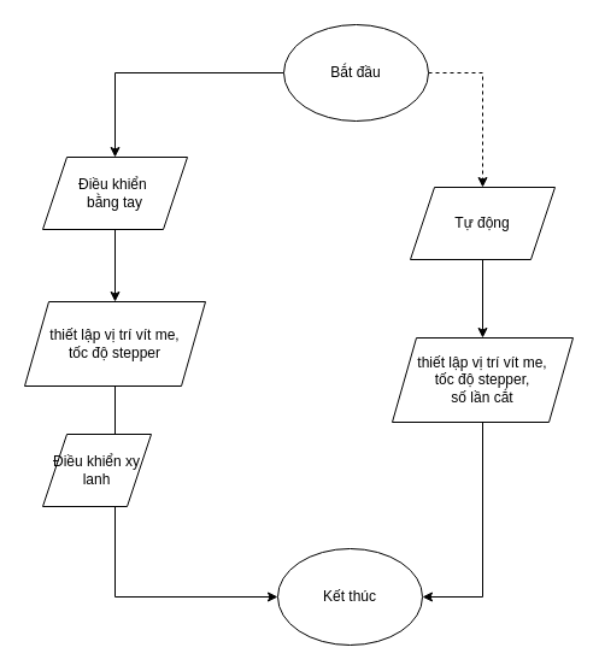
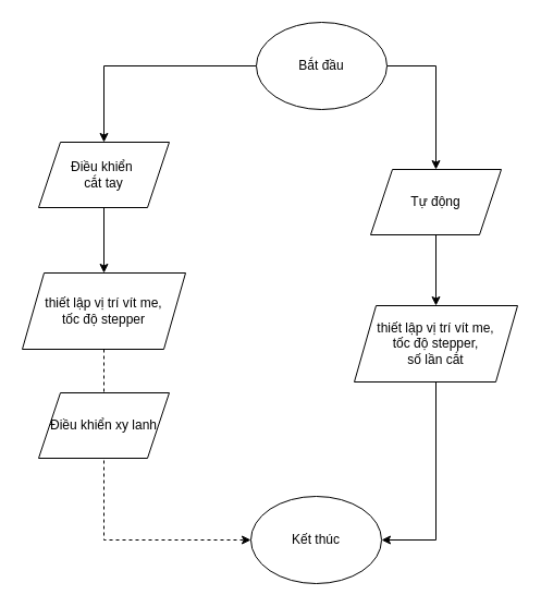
- <mxCell id="3" style="edgeStyle=orthogonalEdgeStyle;rounded=0;orthogonalLoop=1;jettySize=auto;html=1;exitX=1;exitY=0.5;exitDx=0;exitDy=0;dashed=1;" edge="1" parent="1" source="4" target="8"><mxGeometry relative="1" as="geometry" /></mxCell>
+ <mxCell id="3" style="edgeStyle=orthogonalEdgeStyle;rounded=0;orthogonalLoop=1;jettySize=auto;html=1;exitX=1;exitY=0.5;exitDx=0;exitDy=0;" edge="1" parent="1" source="4" target="8"><mxGeometry relative="1" as="geometry" /></mxCell>
- <mxCell id="10" value="Điều khiển&amp;nbsp;&lt;br&gt;bằng tay" style="shape=parallelogram;perimeter=parallelogramPerimeter;whiteSpace=wrap;html=1;fixedSize=1;" vertex="1" parent="1"><mxGeometry x="35" y="130" width="120" height="60" as="geometry" /></mxCell>
+ <mxCell id="10" value="Điều khiển&amp;nbsp;&lt;br&gt;cắt tay" style="shape=parallelogram;perimeter=parallelogramPerimeter;whiteSpace=wrap;html=1;fixedSize=1;" vertex="1" parent="1"><mxGeometry x="35" y="130" width="120" height="60" as="geometry" /></mxCell>
- <mxCell id="14" value="Điều khiển xy lanh" style="shape=parallelogram;perimeter=parallelogramPerimeter;whiteSpace=wrap;html=1;fixedSize=1;" vertex="1" parent="1"><mxGeometry x="35" y="360" width="90" height="60" as="geometry" /></mxCell>
+ <mxCell id="14" value="Điều khiển xy lanh" style="shape=parallelogram;perimeter=parallelogramPerimeter;whiteSpace=wrap;html=1;fixedSize=1;" vertex="1" parent="1"><mxGeometry x="35" y="360" width="120" height="60" as="geometry" /></mxCell>
- <mxCell id="5" style="edgeStyle=orthogonalEdgeStyle;rounded=0;orthogonalLoop=1;jettySize=auto;html=1;exitX=0.5;exitY=1;exitDx=0;exitDy=0;entryX=0;entryY=0.5;entryDx=0;entryDy=0;" edge="1" parent="1" source="6" target="11"><mxGeometry relative="1" as="geometry" /></mxCell>
+ <mxCell id="5" style="edgeStyle=orthogonalEdgeStyle;rounded=0;orthogonalLoop=1;jettySize=auto;html=1;exitX=0.5;exitY=1;exitDx=0;exitDy=0;entryX=0;entryY=0.5;entryDx=0;entryDy=0;dashed=1;" edge="1" parent="1" source="6" target="11"><mxGeometry relative="1" as="geometry" /></mxCell>
